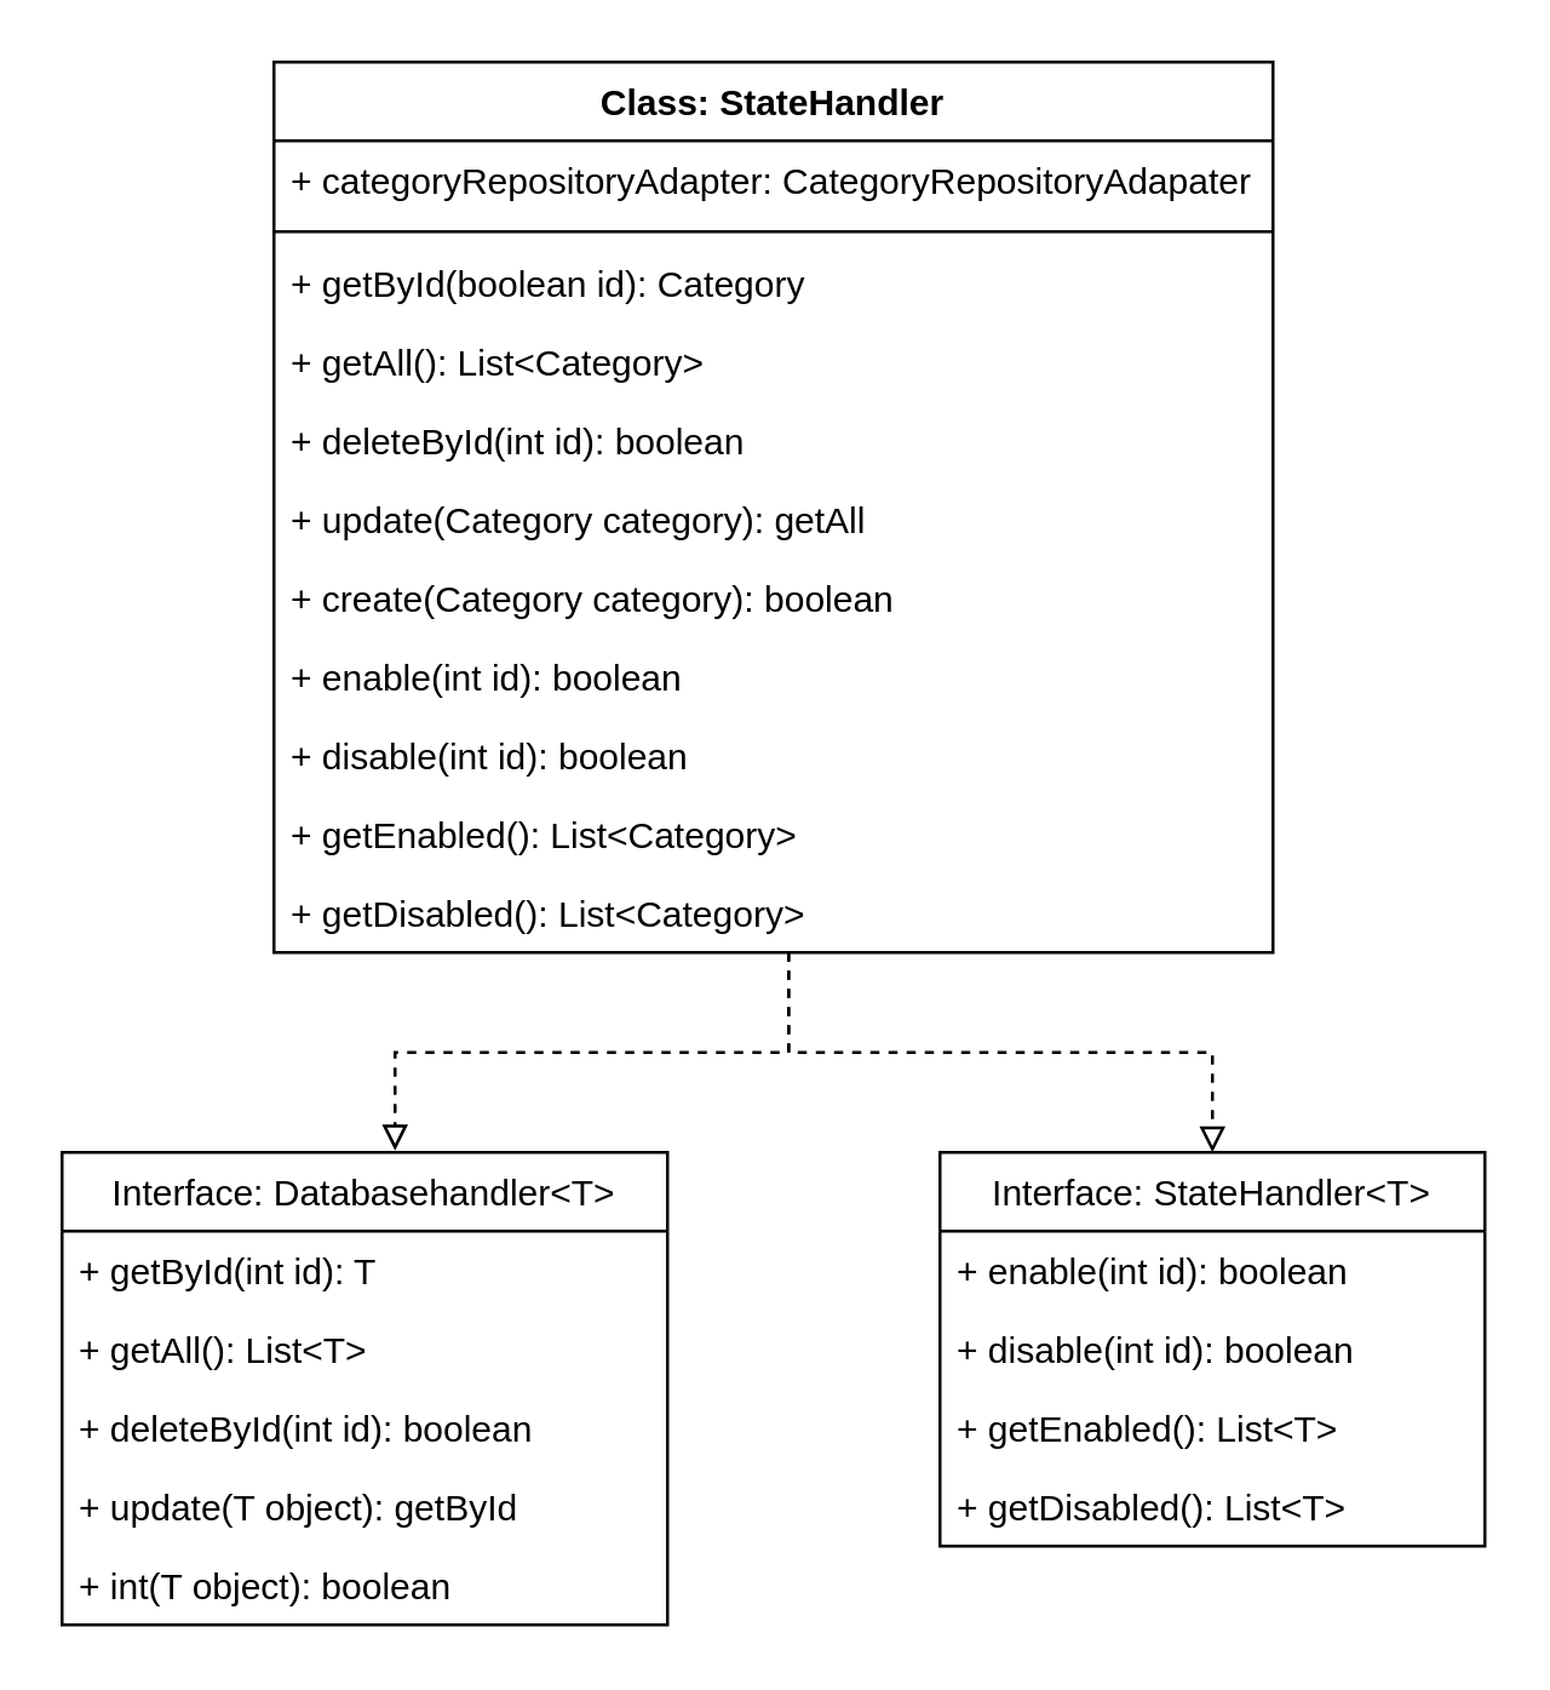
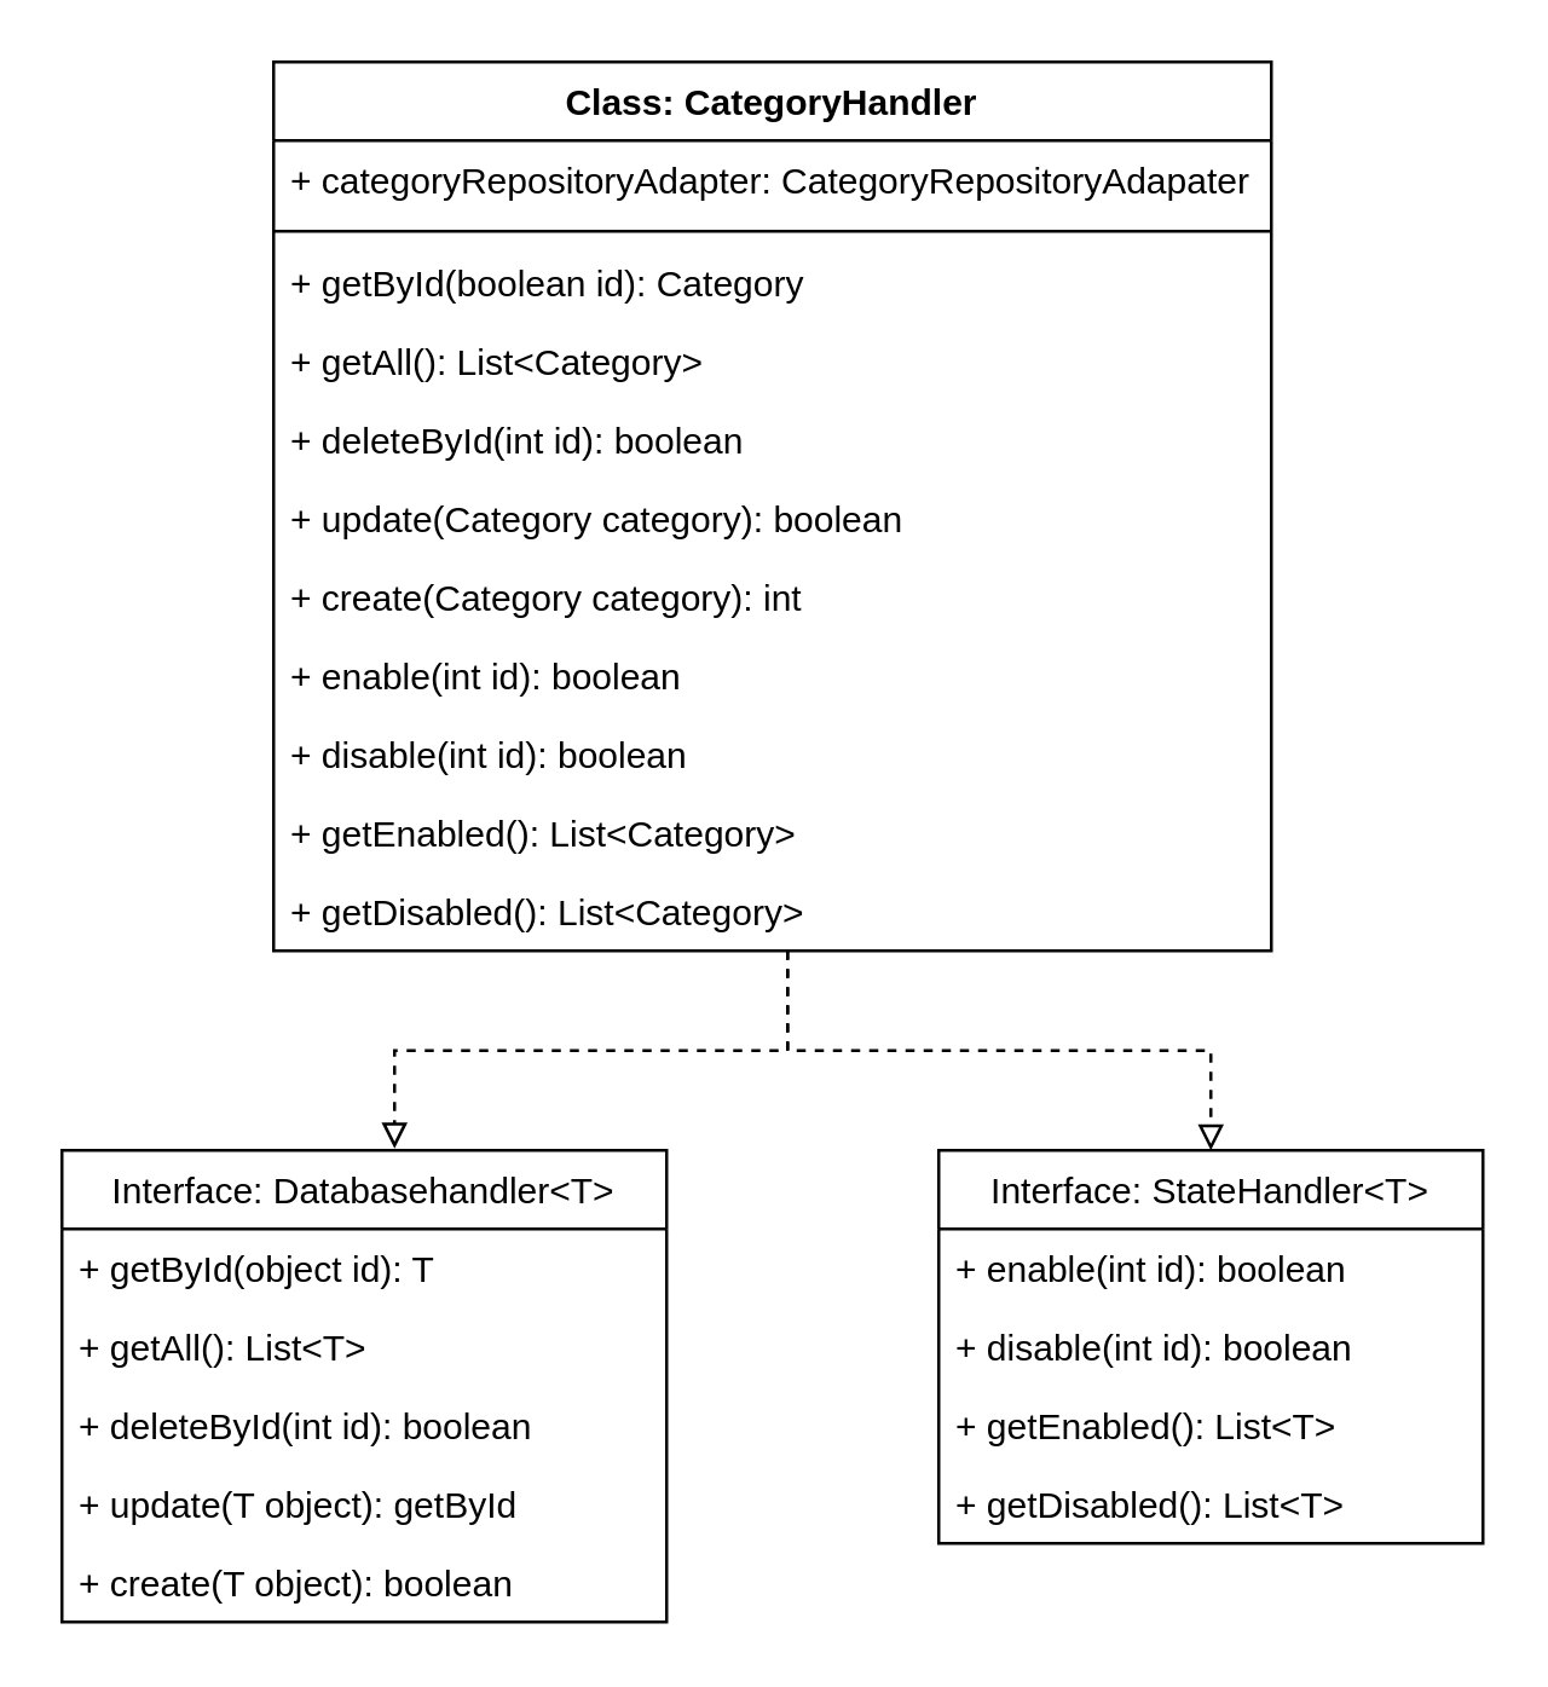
- <mxCell id="4" value="Class: StateHandler" style="swimlane;fontStyle=1;align=center;verticalAlign=top;childLayout=stackLayout;horizontal=1;startSize=26;horizontalStack=0;resizeParent=1;resizeParentMax=0;resizeLast=0;collapsible=1;marginBottom=0;" parent="1" vertex="1"><mxGeometry x="90" y="20" width="330" height="294" as="geometry"><mxRectangle x="80" y="40" width="130" height="26" as="alternateBounds" /></mxGeometry></mxCell>
+ <mxCell id="4" value="Class: CategoryHandler" style="swimlane;fontStyle=1;align=center;verticalAlign=top;childLayout=stackLayout;horizontal=1;startSize=26;horizontalStack=0;resizeParent=1;resizeParentMax=0;resizeLast=0;collapsible=1;marginBottom=0;" parent="1" vertex="1"><mxGeometry x="90" y="20" width="330" height="294" as="geometry"><mxRectangle x="80" y="40" width="130" height="26" as="alternateBounds" /></mxGeometry></mxCell>
- <mxCell id="10" value="+ update(Category category): getAll" style="text;strokeColor=none;fillColor=none;align=left;verticalAlign=top;spacingLeft=4;spacingRight=4;overflow=hidden;rotatable=0;points=[[0,0.5],[1,0.5]];portConstraint=eastwest;" parent="4" vertex="1"><mxGeometry y="138" width="330" height="26" as="geometry" /></mxCell>
+ <mxCell id="10" value="+ update(Category category): boolean" style="text;strokeColor=none;fillColor=none;align=left;verticalAlign=top;spacingLeft=4;spacingRight=4;overflow=hidden;rotatable=0;points=[[0,0.5],[1,0.5]];portConstraint=eastwest;" parent="4" vertex="1"><mxGeometry y="138" width="330" height="26" as="geometry" /></mxCell>
- <mxCell id="11" value="+ create(Category category): boolean" style="text;strokeColor=none;fillColor=none;align=left;verticalAlign=top;spacingLeft=4;spacingRight=4;overflow=hidden;rotatable=0;points=[[0,0.5],[1,0.5]];portConstraint=eastwest;" parent="4" vertex="1"><mxGeometry y="164" width="330" height="26" as="geometry" /></mxCell>
+ <mxCell id="11" value="+ create(Category category): int" style="text;strokeColor=none;fillColor=none;align=left;verticalAlign=top;spacingLeft=4;spacingRight=4;overflow=hidden;rotatable=0;points=[[0,0.5],[1,0.5]];portConstraint=eastwest;" parent="4" vertex="1"><mxGeometry y="164" width="330" height="26" as="geometry" /></mxCell>
- <mxCell id="17" value="+ getById(int id): T" style="text;strokeColor=none;fillColor=none;align=left;verticalAlign=top;spacingLeft=4;spacingRight=4;overflow=hidden;rotatable=0;points=[[0,0.5],[1,0.5]];portConstraint=eastwest;" parent="16" vertex="1"><mxGeometry y="26" width="200" height="26" as="geometry" /></mxCell>
+ <mxCell id="17" value="+ getById(object id): T" style="text;strokeColor=none;fillColor=none;align=left;verticalAlign=top;spacingLeft=4;spacingRight=4;overflow=hidden;rotatable=0;points=[[0,0.5],[1,0.5]];portConstraint=eastwest;" parent="16" vertex="1"><mxGeometry y="26" width="200" height="26" as="geometry" /></mxCell>
- <mxCell id="21" value="+ int(T object): boolean" style="text;strokeColor=none;fillColor=none;align=left;verticalAlign=top;spacingLeft=4;spacingRight=4;overflow=hidden;rotatable=0;points=[[0,0.5],[1,0.5]];portConstraint=eastwest;" parent="16" vertex="1"><mxGeometry y="130" width="200" height="26" as="geometry" /></mxCell>
+ <mxCell id="21" value="+ create(T object): boolean" style="text;strokeColor=none;fillColor=none;align=left;verticalAlign=top;spacingLeft=4;spacingRight=4;overflow=hidden;rotatable=0;points=[[0,0.5],[1,0.5]];portConstraint=eastwest;" parent="16" vertex="1"><mxGeometry y="130" width="200" height="26" as="geometry" /></mxCell>
